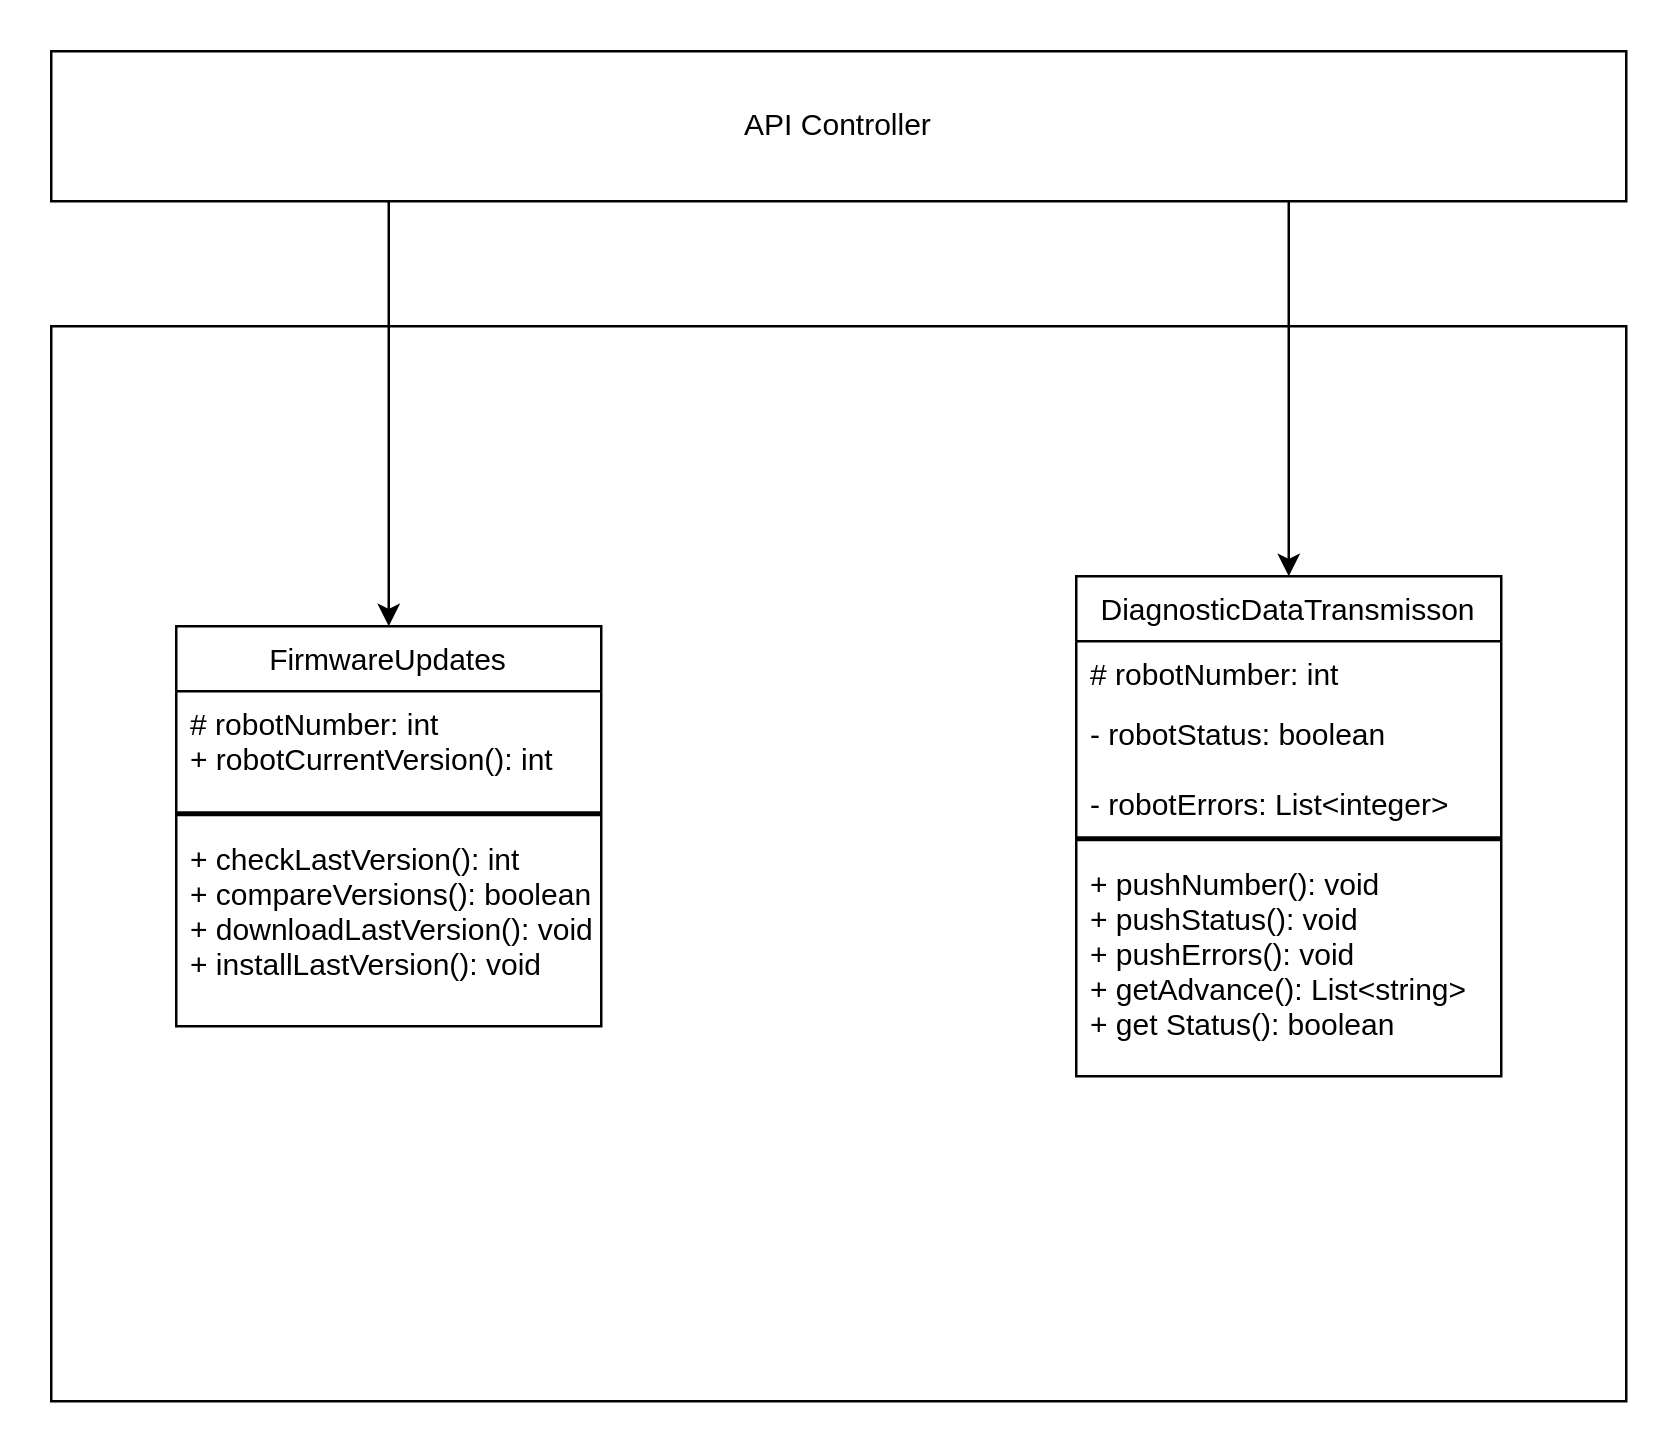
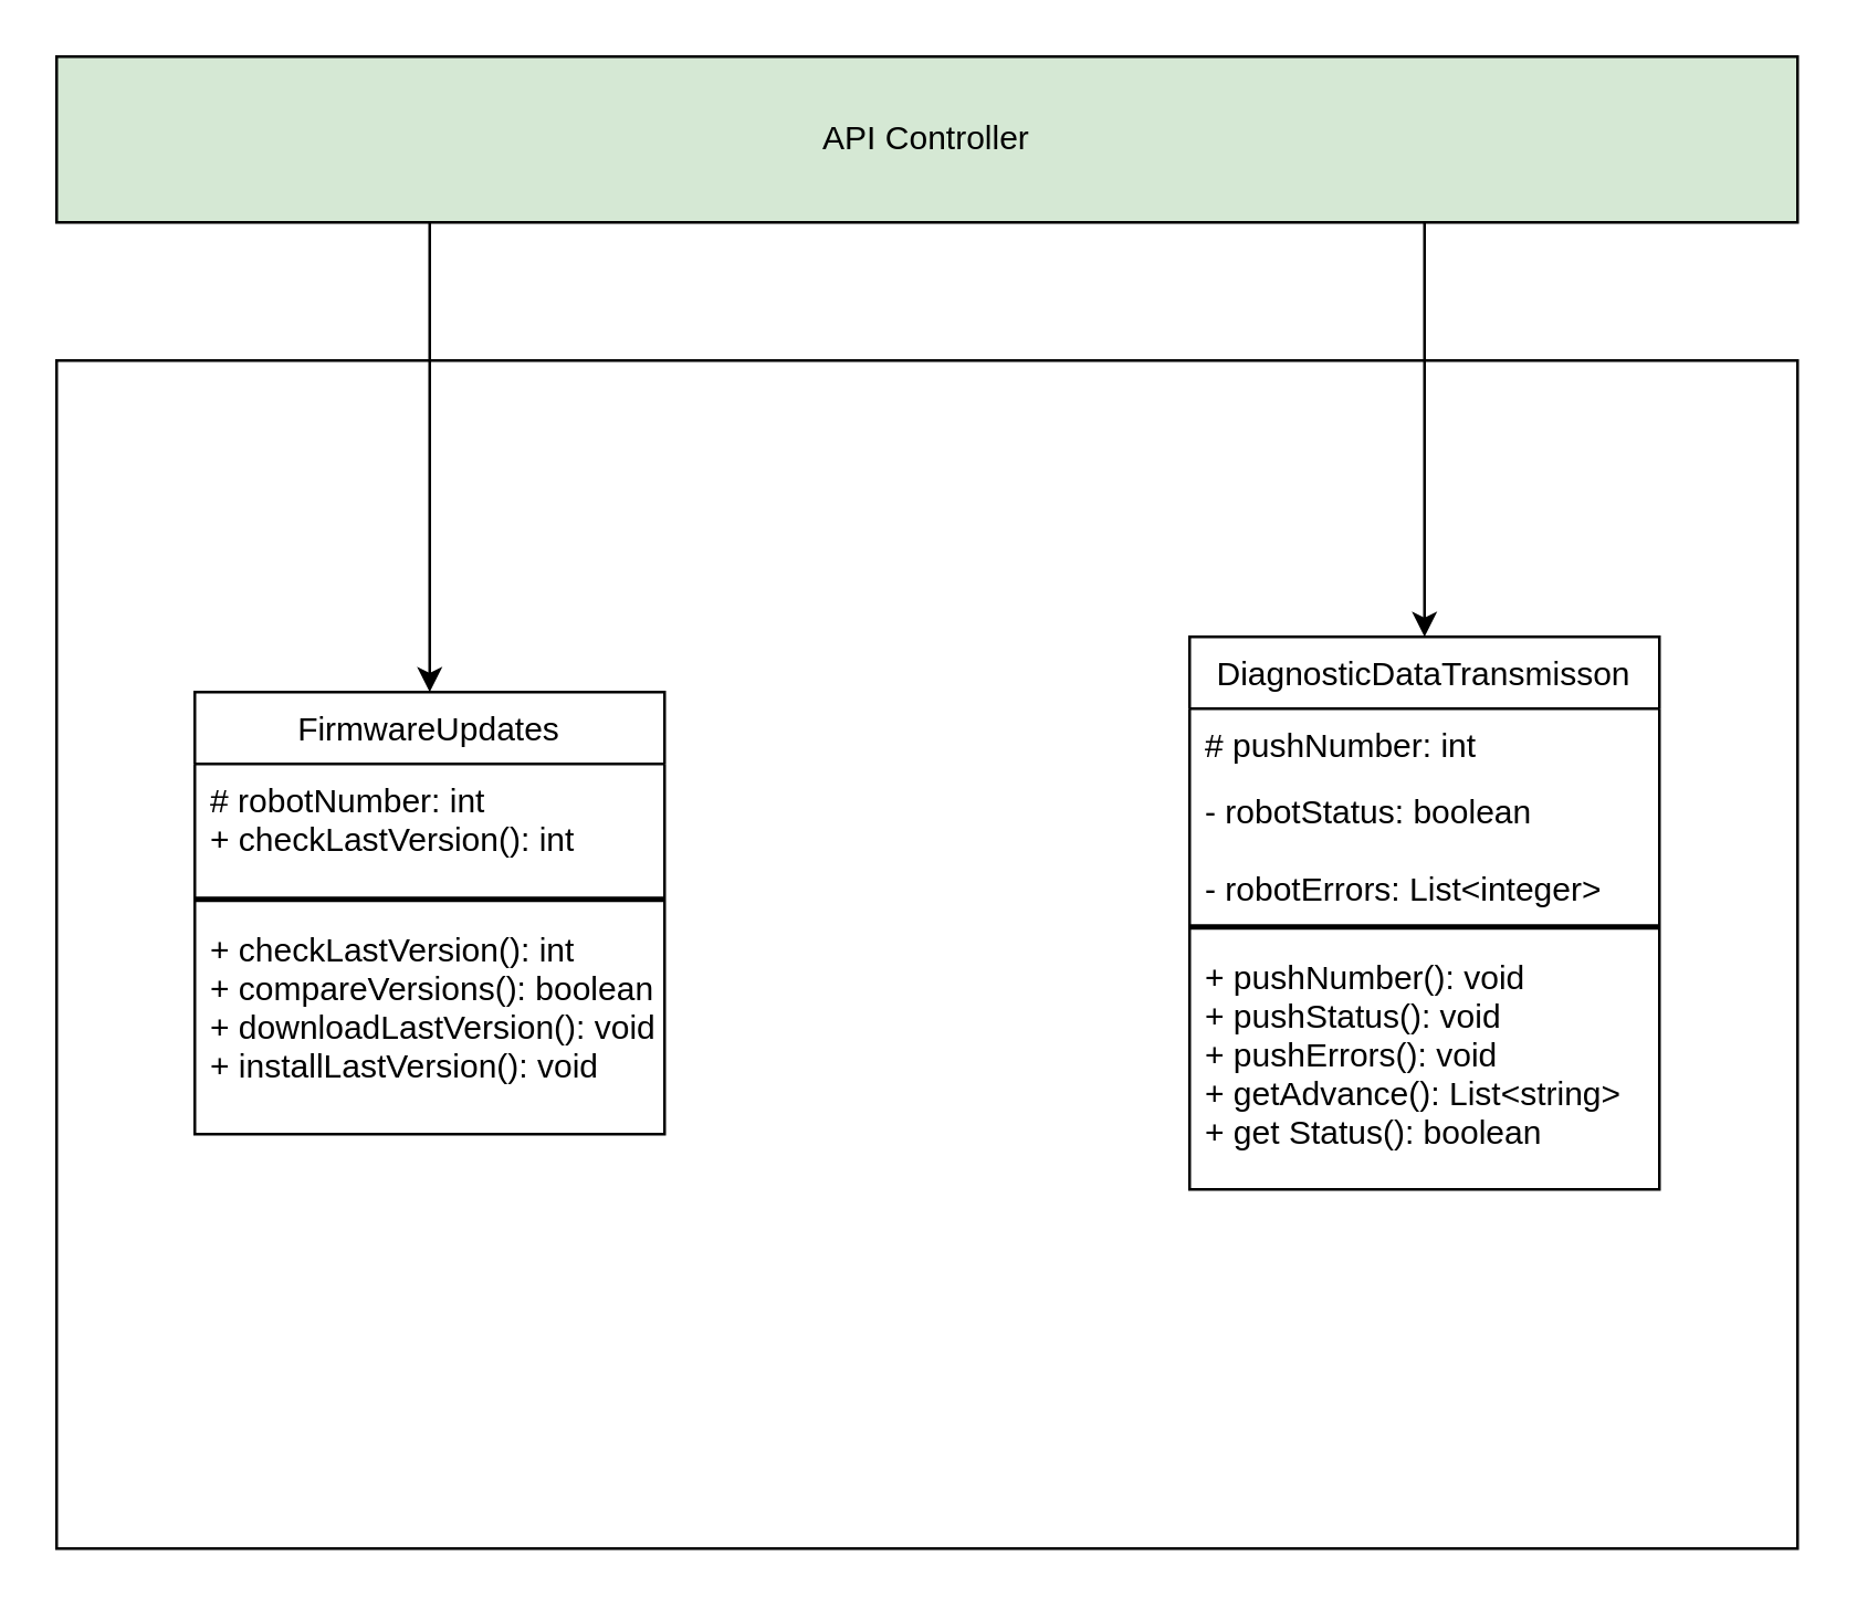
- <mxCell id="3" value="API Controller" style="rounded=1;whiteSpace=wrap;html=1;arcSize=0;" parent="1" vertex="1"><mxGeometry x="20" y="20" width="630" height="60" as="geometry" /></mxCell>
+ <mxCell id="3" value="API Controller" style="rounded=1;whiteSpace=wrap;html=1;arcSize=0;fillColor=#d5e8d4;" parent="1" vertex="1"><mxGeometry x="20" y="20" width="630" height="60" as="geometry" /></mxCell>
- <mxCell id="9" value="# robotNumber: int" style="text;strokeColor=none;fillColor=none;align=left;verticalAlign=top;spacingLeft=4;spacingRight=4;overflow=hidden;rotatable=0;points=[[0,0.5],[1,0.5]];portConstraint=eastwest;" vertex="1" parent="8"><mxGeometry y="26" width="170" height="24" as="geometry" /></mxCell>
+ <mxCell id="9" value="# pushNumber: int" style="text;strokeColor=none;fillColor=none;align=left;verticalAlign=top;spacingLeft=4;spacingRight=4;overflow=hidden;rotatable=0;points=[[0,0.5],[1,0.5]];portConstraint=eastwest;" vertex="1" parent="8"><mxGeometry y="26" width="170" height="24" as="geometry" /></mxCell>
- <mxCell id="5" value="# robotNumber: int&#10;+ robotCurrentVersion(): int" style="text;strokeColor=none;fillColor=none;align=left;verticalAlign=top;spacingLeft=4;spacingRight=4;overflow=hidden;rotatable=0;points=[[0,0.5],[1,0.5]];portConstraint=eastwest;" vertex="1" parent="4"><mxGeometry y="26" width="170" height="44" as="geometry" /></mxCell>
+ <mxCell id="5" value="# robotNumber: int&#10;+ checkLastVersion(): int" style="text;strokeColor=none;fillColor=none;align=left;verticalAlign=top;spacingLeft=4;spacingRight=4;overflow=hidden;rotatable=0;points=[[0,0.5],[1,0.5]];portConstraint=eastwest;" vertex="1" parent="4"><mxGeometry y="26" width="170" height="44" as="geometry" /></mxCell>
